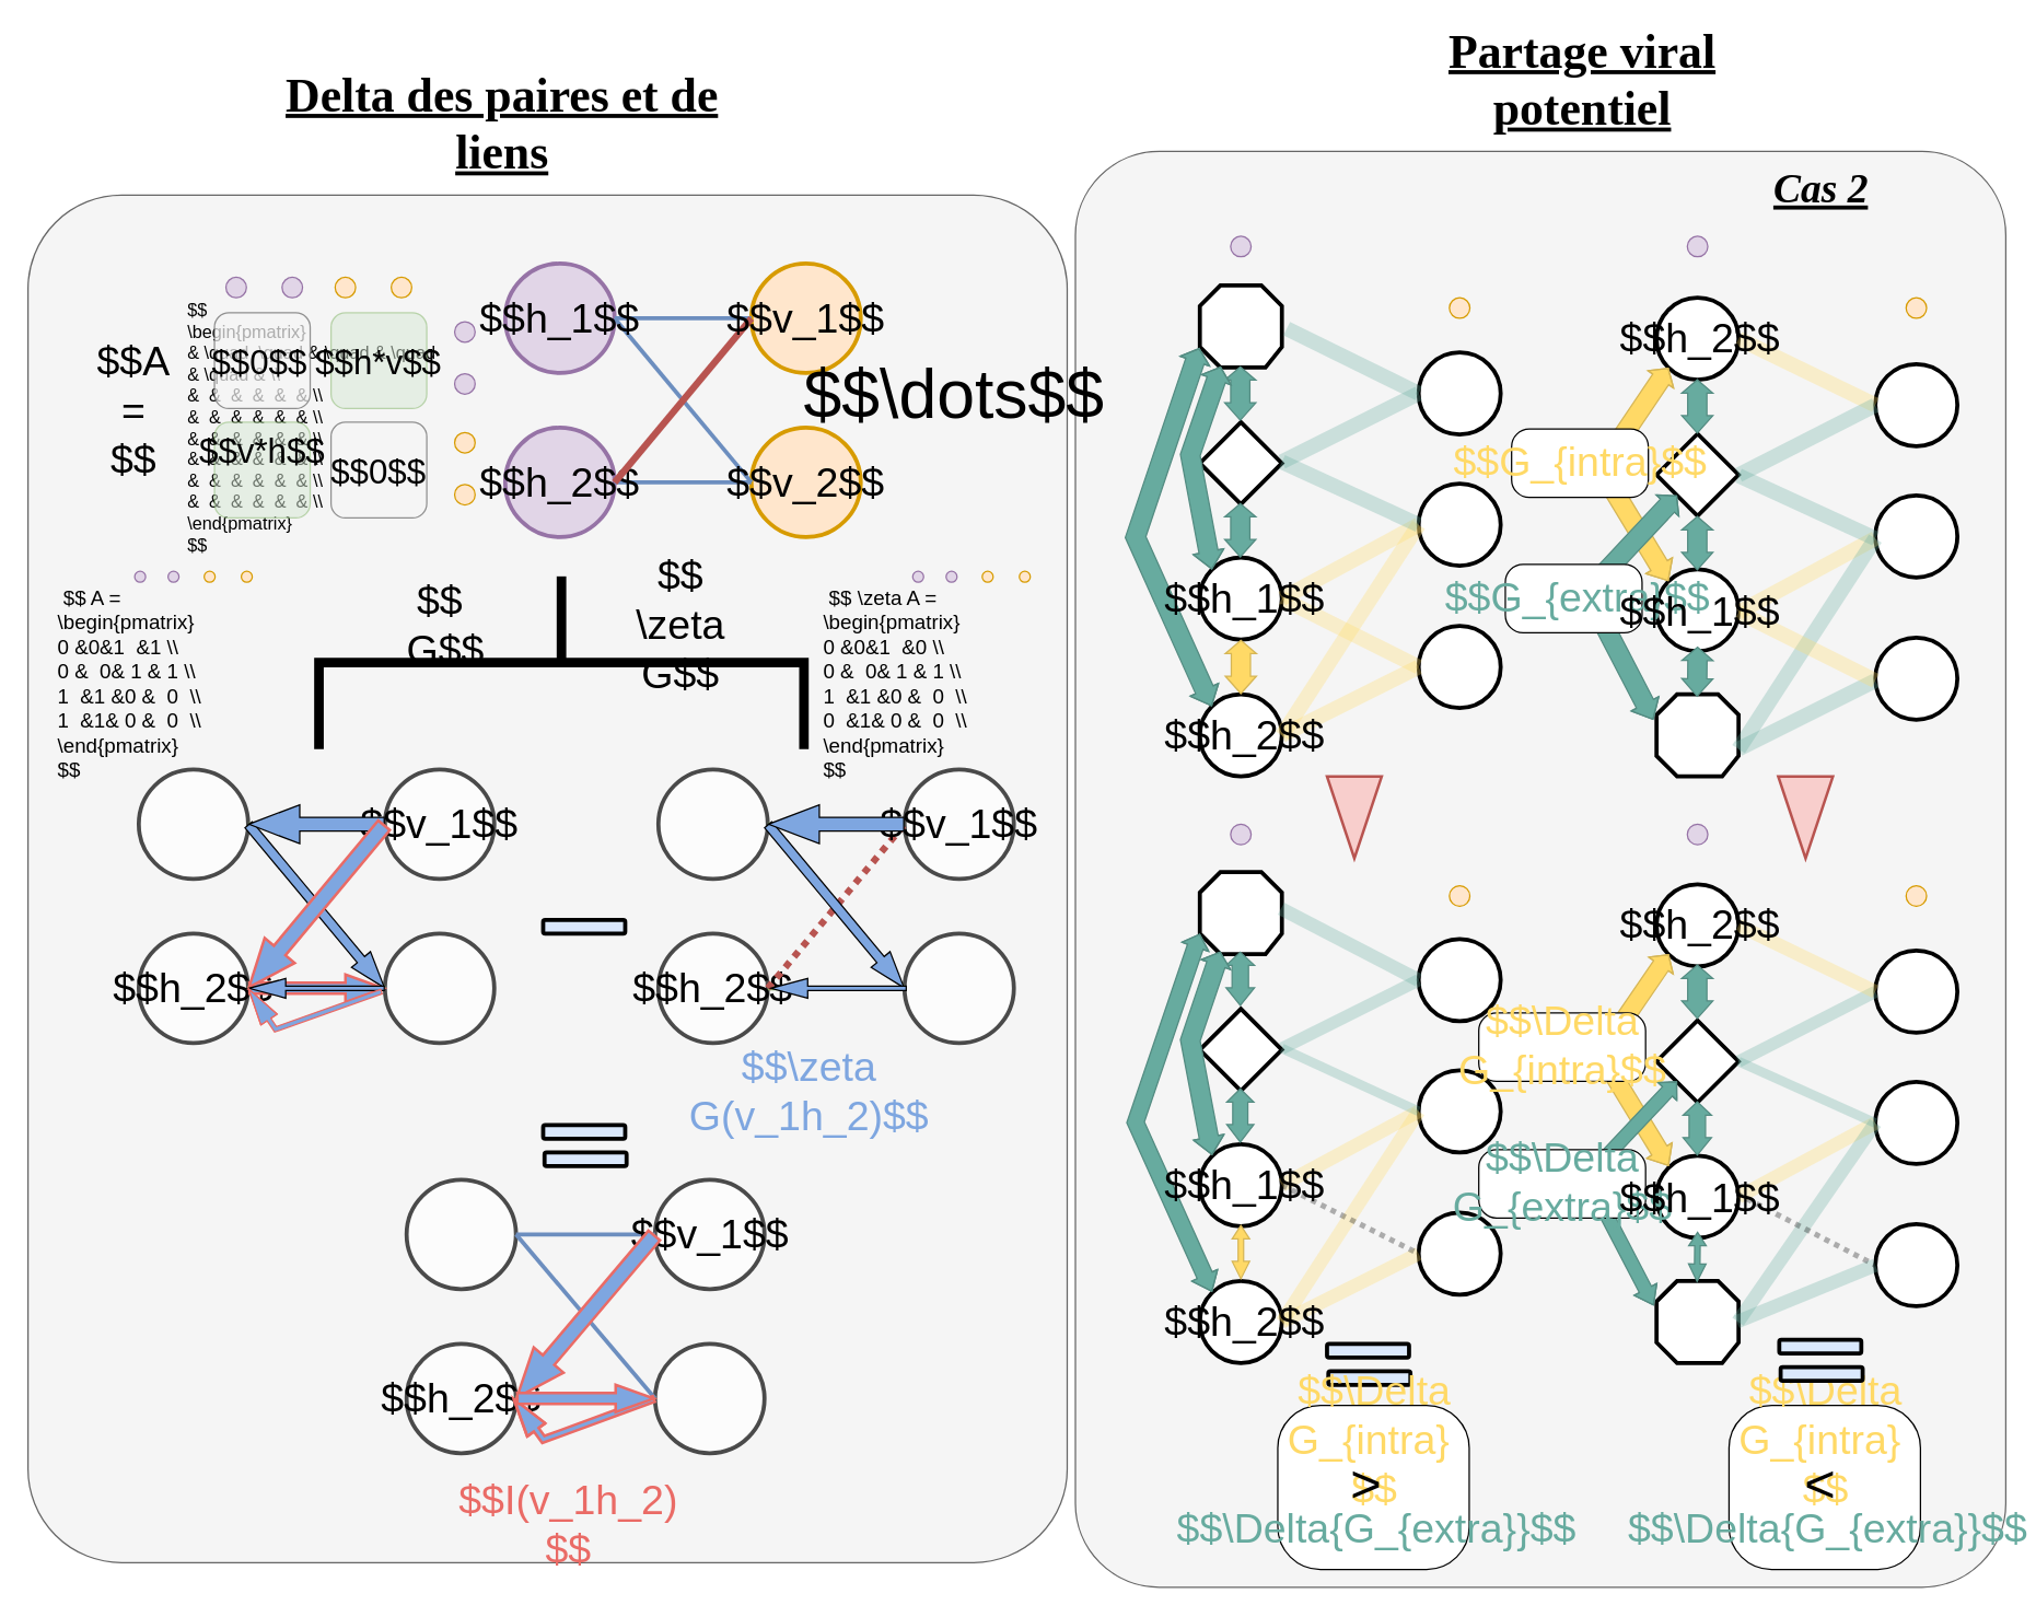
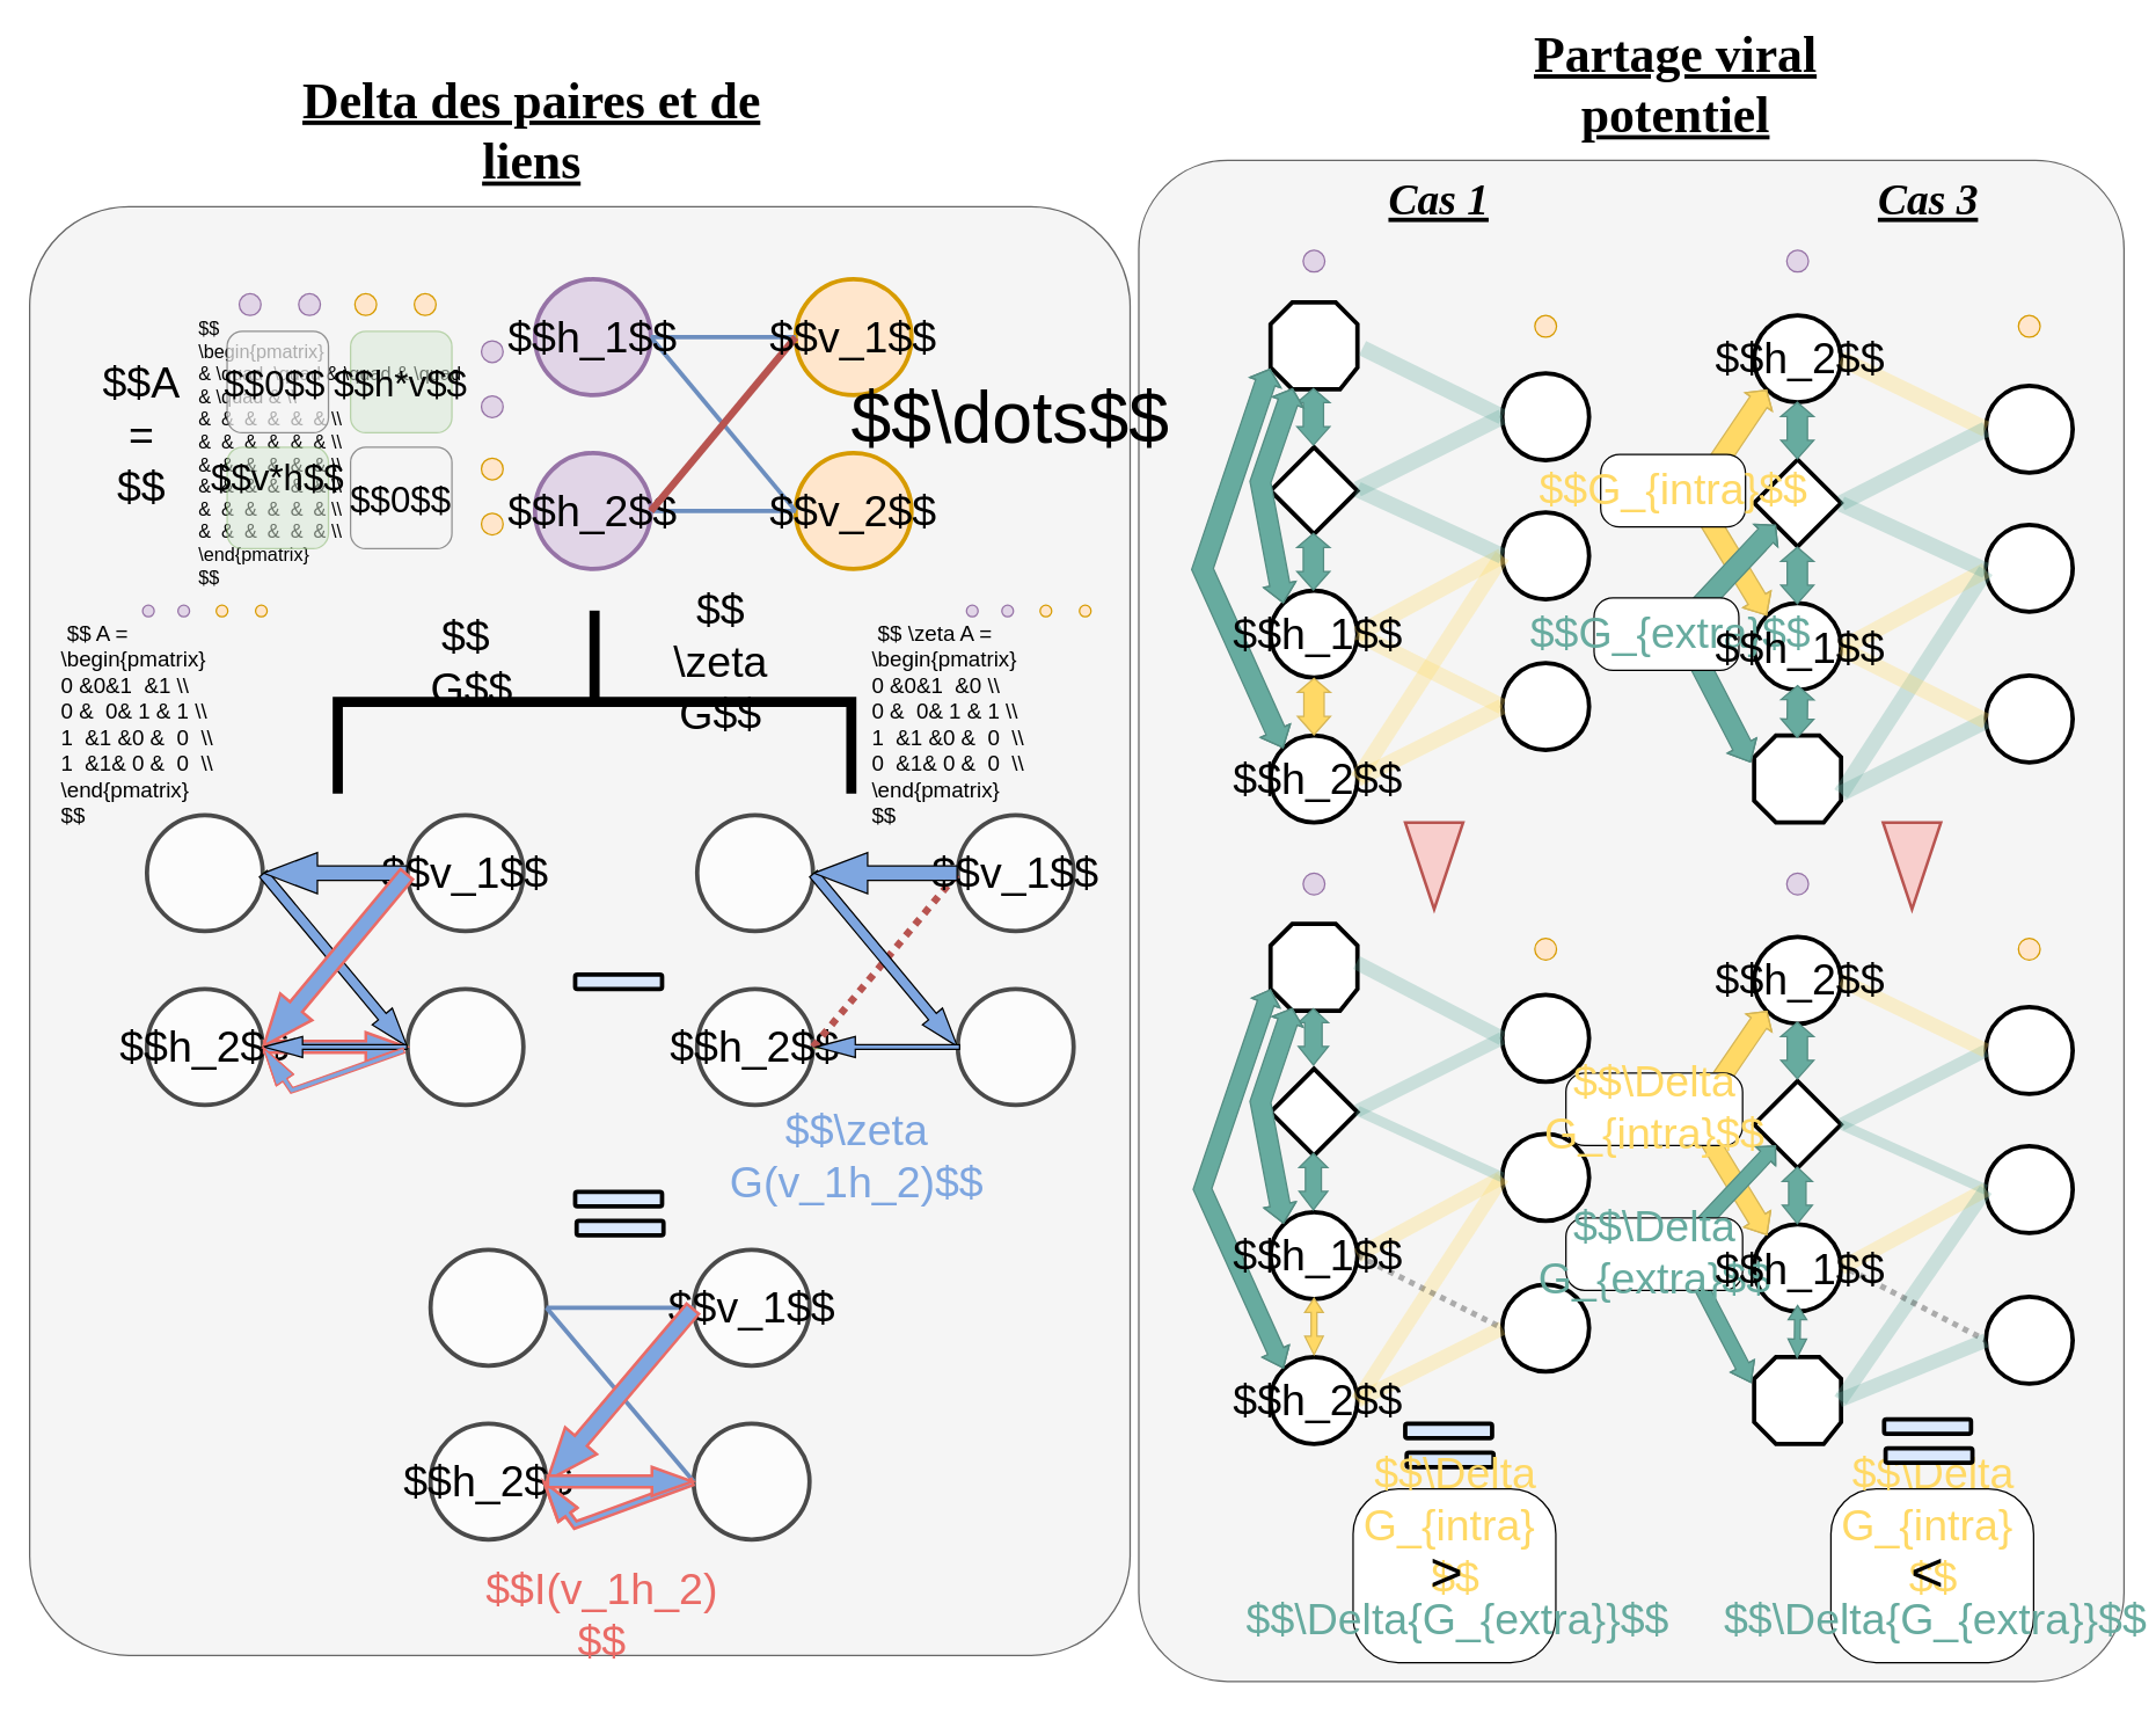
+ <mxCell id="154" value="&lt;font style=&quot;font-size: 30px;&quot; face=&quot;Comic Sans MS&quot;&gt;&lt;u style=&quot;&quot;&gt;&lt;b&gt;&lt;i&gt;Cas&amp;nbsp;1&lt;/i&gt;&lt;/b&gt;&lt;/u&gt;&lt;/font&gt;" style="text;html=1;strokeColor=none;fillColor=none;align=center;verticalAlign=middle;whiteSpace=wrap;rounded=0;" parent="1" vertex="1"><mxGeometry x="937" y="99" width="112.5" height="30" as="geometry" /></mxCell>
- <mxCell id="155" value="&lt;font style=&quot;font-size: 30px;&quot; face=&quot;Comic Sans MS&quot;&gt;&lt;u style=&quot;&quot;&gt;&lt;b style=&quot;&quot;&gt;&lt;i&gt;Cas 2&lt;/i&gt;&lt;/b&gt;&lt;/u&gt;&lt;/font&gt;" style="text;html=1;strokeColor=none;fillColor=none;align=center;verticalAlign=middle;whiteSpace=wrap;rounded=0;" parent="1" vertex="1"><mxGeometry x="1275" y="99" width="112.5" height="30" as="geometry" /></mxCell>
+ <mxCell id="155" value="&lt;font style=&quot;font-size: 30px;&quot; face=&quot;Comic Sans MS&quot;&gt;&lt;u style=&quot;&quot;&gt;&lt;b style=&quot;&quot;&gt;&lt;i&gt;Cas 3&lt;/i&gt;&lt;/b&gt;&lt;/u&gt;&lt;/font&gt;" style="text;html=1;strokeColor=none;fillColor=none;align=center;verticalAlign=middle;whiteSpace=wrap;rounded=0;" parent="1" vertex="1"><mxGeometry x="1275" y="99" width="112.5" height="30" as="geometry" /></mxCell>
